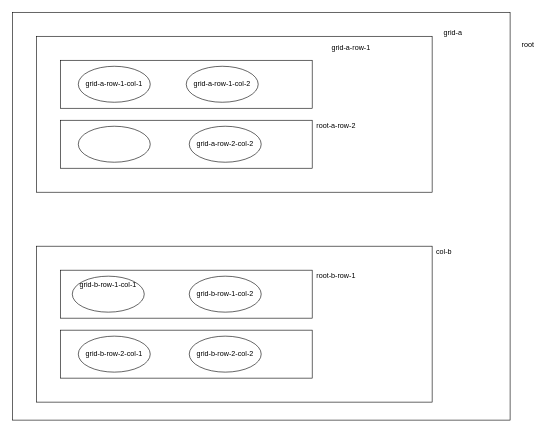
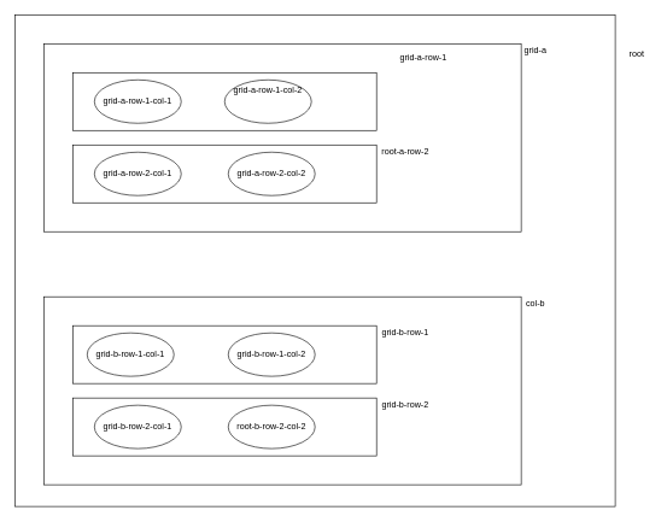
- <mxCell id="11" value="grid-a&lt;br&gt;" style="text;html=1;strokeColor=none;fillColor=none;align=center;verticalAlign=middle;whiteSpace=wrap;rounded=0;" vertex="1" parent="1"><mxGeometry x="735" y="45" width="40" height="20" as="geometry" /></mxCell>
+ <mxCell id="11" value="grid-a&lt;br&gt;" style="text;html=1;strokeColor=none;fillColor=none;align=center;verticalAlign=middle;whiteSpace=wrap;rounded=0;" vertex="1" parent="1"><mxGeometry x="720" y="60" width="40" height="20" as="geometry" /></mxCell>
- <mxCell id="19" value="grid-a-row-1-col-2" style="text;html=1;strokeColor=none;fillColor=none;align=center;verticalAlign=middle;whiteSpace=wrap;rounded=0;" vertex="1" parent="1"><mxGeometry x="320" y="130" width="100" height="20" as="geometry" /></mxCell>
+ <mxCell id="19" value="grid-a-row-1-col-2" style="text;html=1;strokeColor=none;fillColor=none;align=center;verticalAlign=middle;whiteSpace=wrap;rounded=0;" vertex="1" parent="1"><mxGeometry x="320" y="115" width="100" height="20" as="geometry" /></mxCell>
+ <mxCell id="21" value="grid-a-row-2-col-1" style="text;html=1;strokeColor=none;fillColor=none;align=center;verticalAlign=middle;whiteSpace=wrap;rounded=0;" vertex="1" parent="1"><mxGeometry x="140" y="230" width="100" height="20" as="geometry" /></mxCell>
- <mxCell id="15" value="root-b-row-1" style="text;html=1;strokeColor=none;fillColor=none;align=center;verticalAlign=middle;whiteSpace=wrap;rounded=0;" vertex="1" parent="1"><mxGeometry x="520" y="450" width="80" height="20" as="geometry" /></mxCell>
+ <mxCell id="15" value="grid-b-row-1" style="text;html=1;strokeColor=none;fillColor=none;align=center;verticalAlign=middle;whiteSpace=wrap;rounded=0;" vertex="1" parent="1"><mxGeometry x="520" y="450" width="80" height="20" as="geometry" /></mxCell>
- <mxCell id="25" value="grid-b-row-1-col-1" style="text;html=1;strokeColor=none;fillColor=none;align=center;verticalAlign=middle;whiteSpace=wrap;rounded=0;" vertex="1" parent="1"><mxGeometry x="130" y="465" width="100" height="20" as="geometry" /></mxCell>
+ <mxCell id="25" value="grid-b-row-1-col-1" style="text;html=1;strokeColor=none;fillColor=none;align=center;verticalAlign=middle;whiteSpace=wrap;rounded=0;" vertex="1" parent="1"><mxGeometry x="130" y="480" width="100" height="20" as="geometry" /></mxCell>
+ <mxCell id="16" value="grid-b-row-2" style="text;html=1;strokeColor=none;fillColor=none;align=center;verticalAlign=middle;whiteSpace=wrap;rounded=0;" vertex="1" parent="1"><mxGeometry x="520" y="550" width="80" height="20" as="geometry" /></mxCell>
- <mxCell id="31" value="grid-b-row-2-col-2" style="text;html=1;strokeColor=none;fillColor=none;align=center;verticalAlign=middle;whiteSpace=wrap;rounded=0;" vertex="1" parent="1"><mxGeometry x="325" y="580" width="100" height="20" as="geometry" /></mxCell>
+ <mxCell id="31" value="root-b-row-2-col-2" style="text;html=1;strokeColor=none;fillColor=none;align=center;verticalAlign=middle;whiteSpace=wrap;rounded=0;" vertex="1" parent="1"><mxGeometry x="325" y="580" width="100" height="20" as="geometry" /></mxCell>
